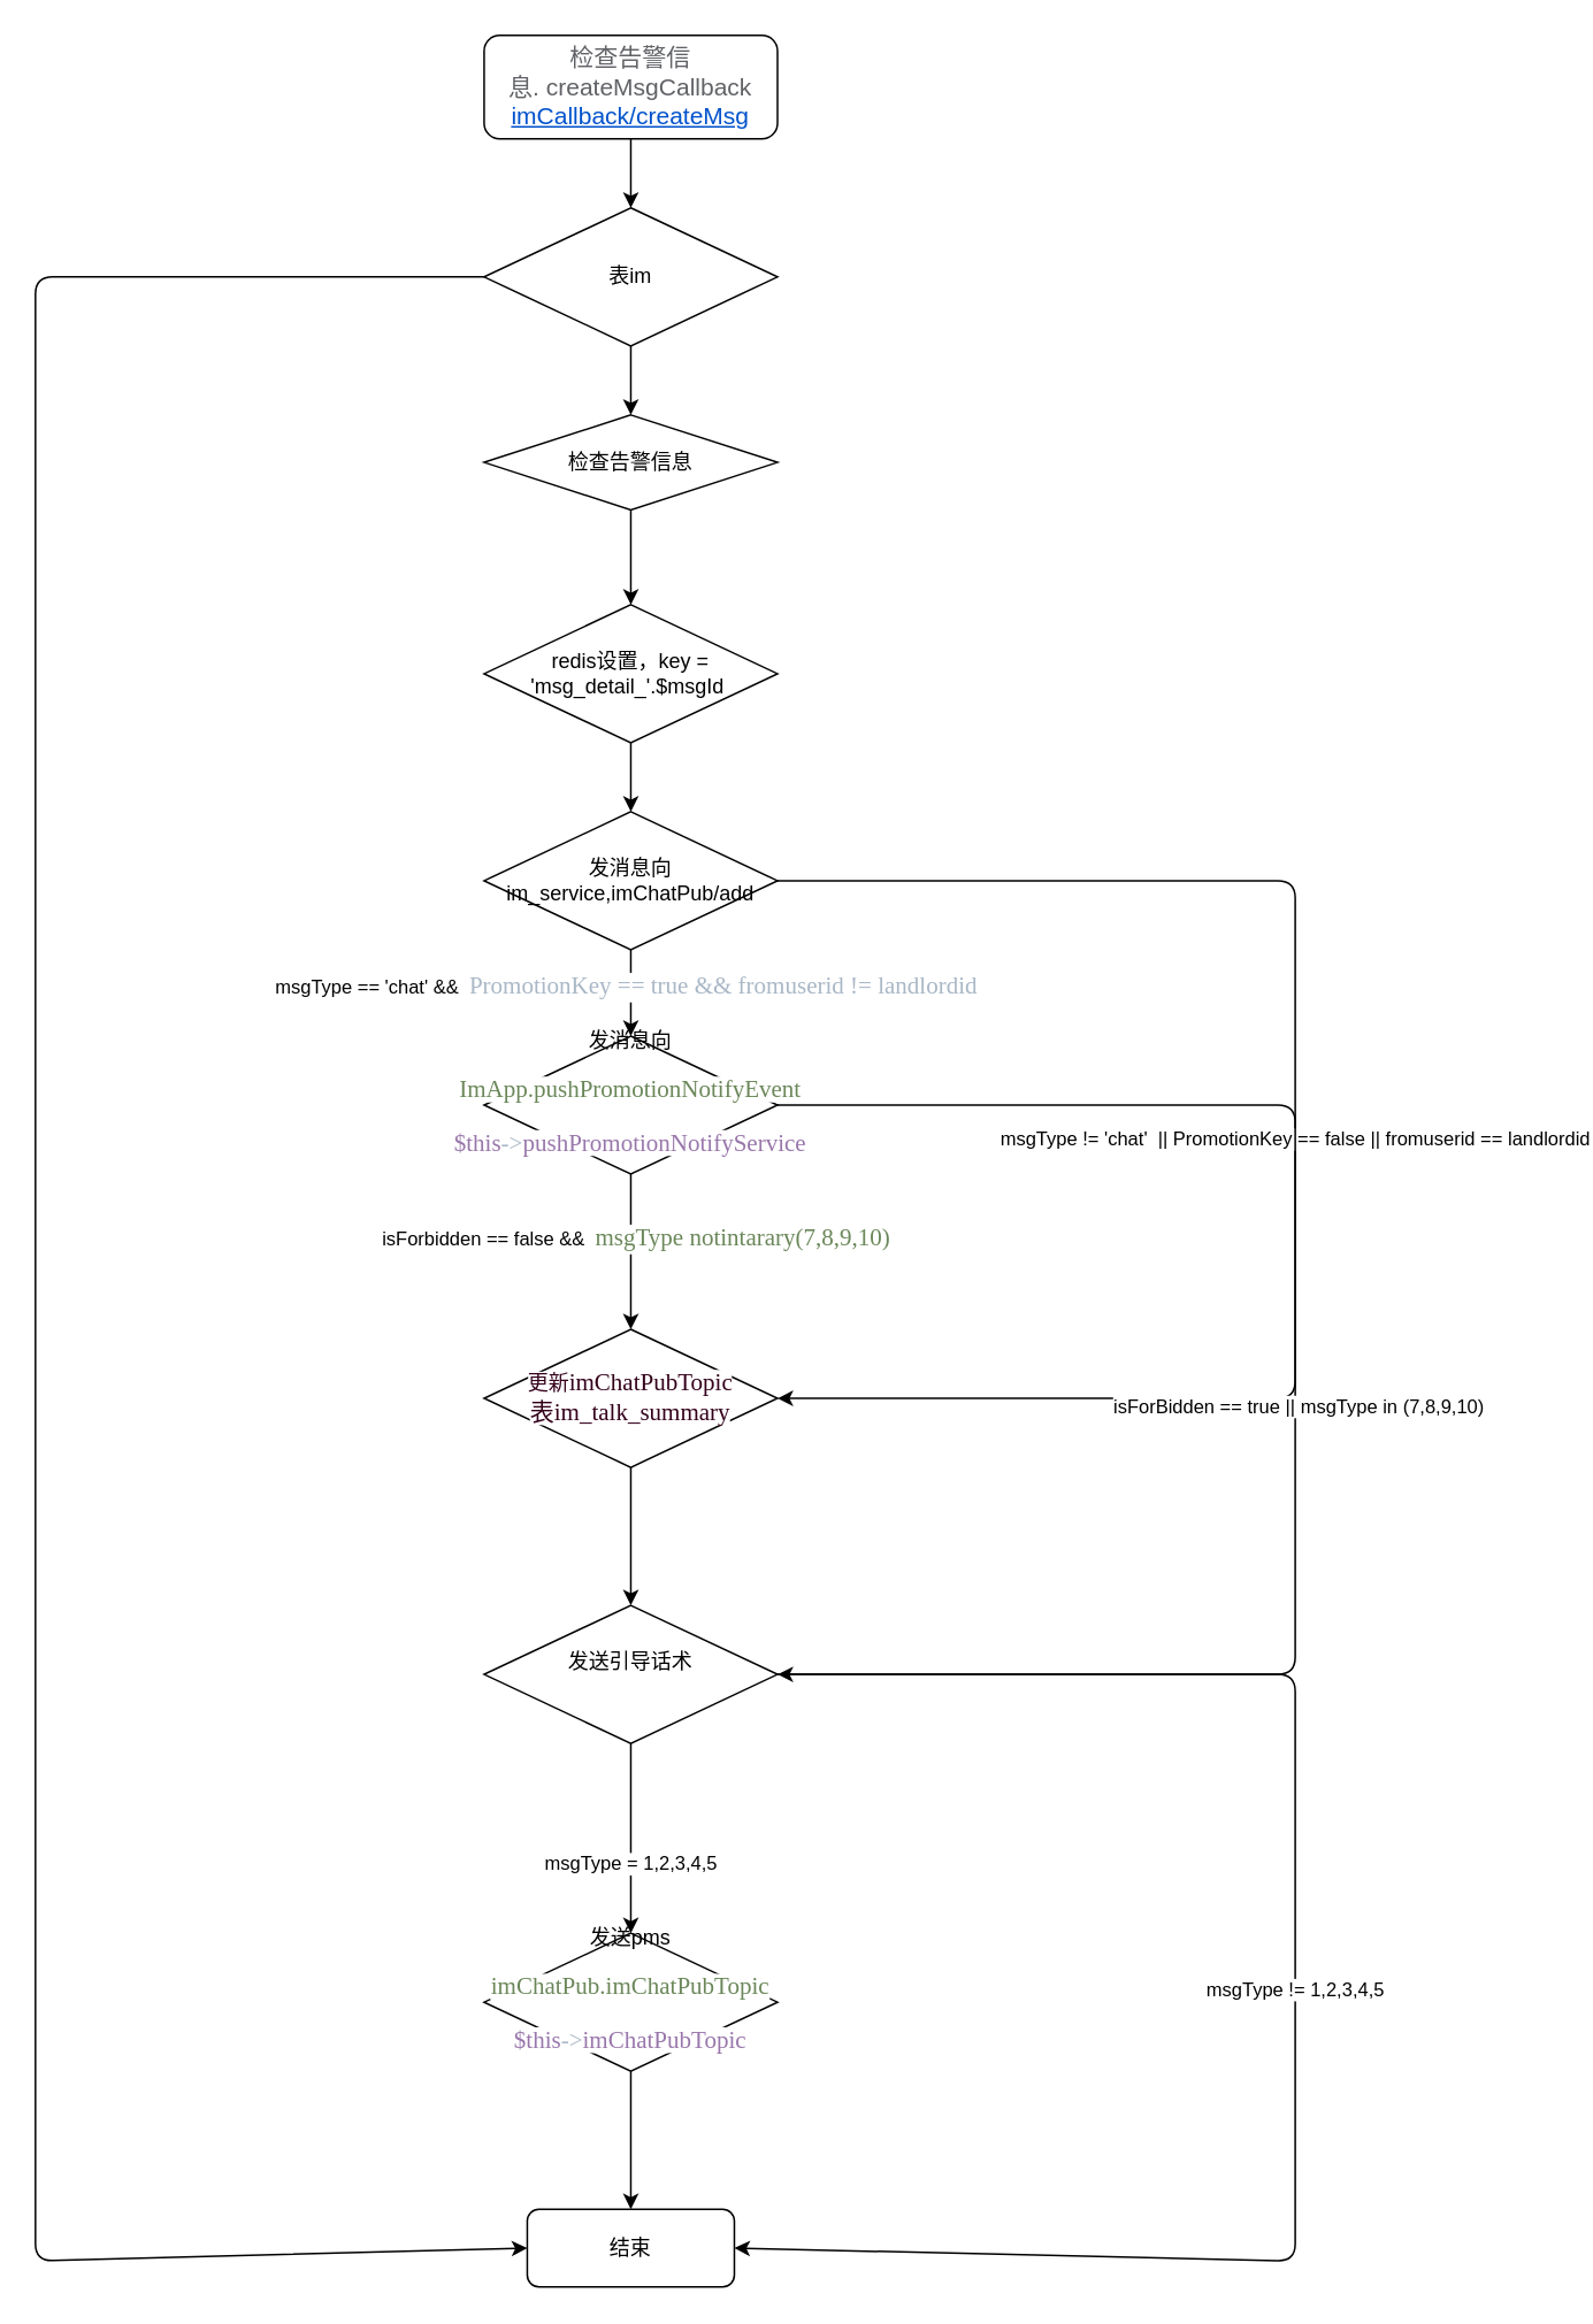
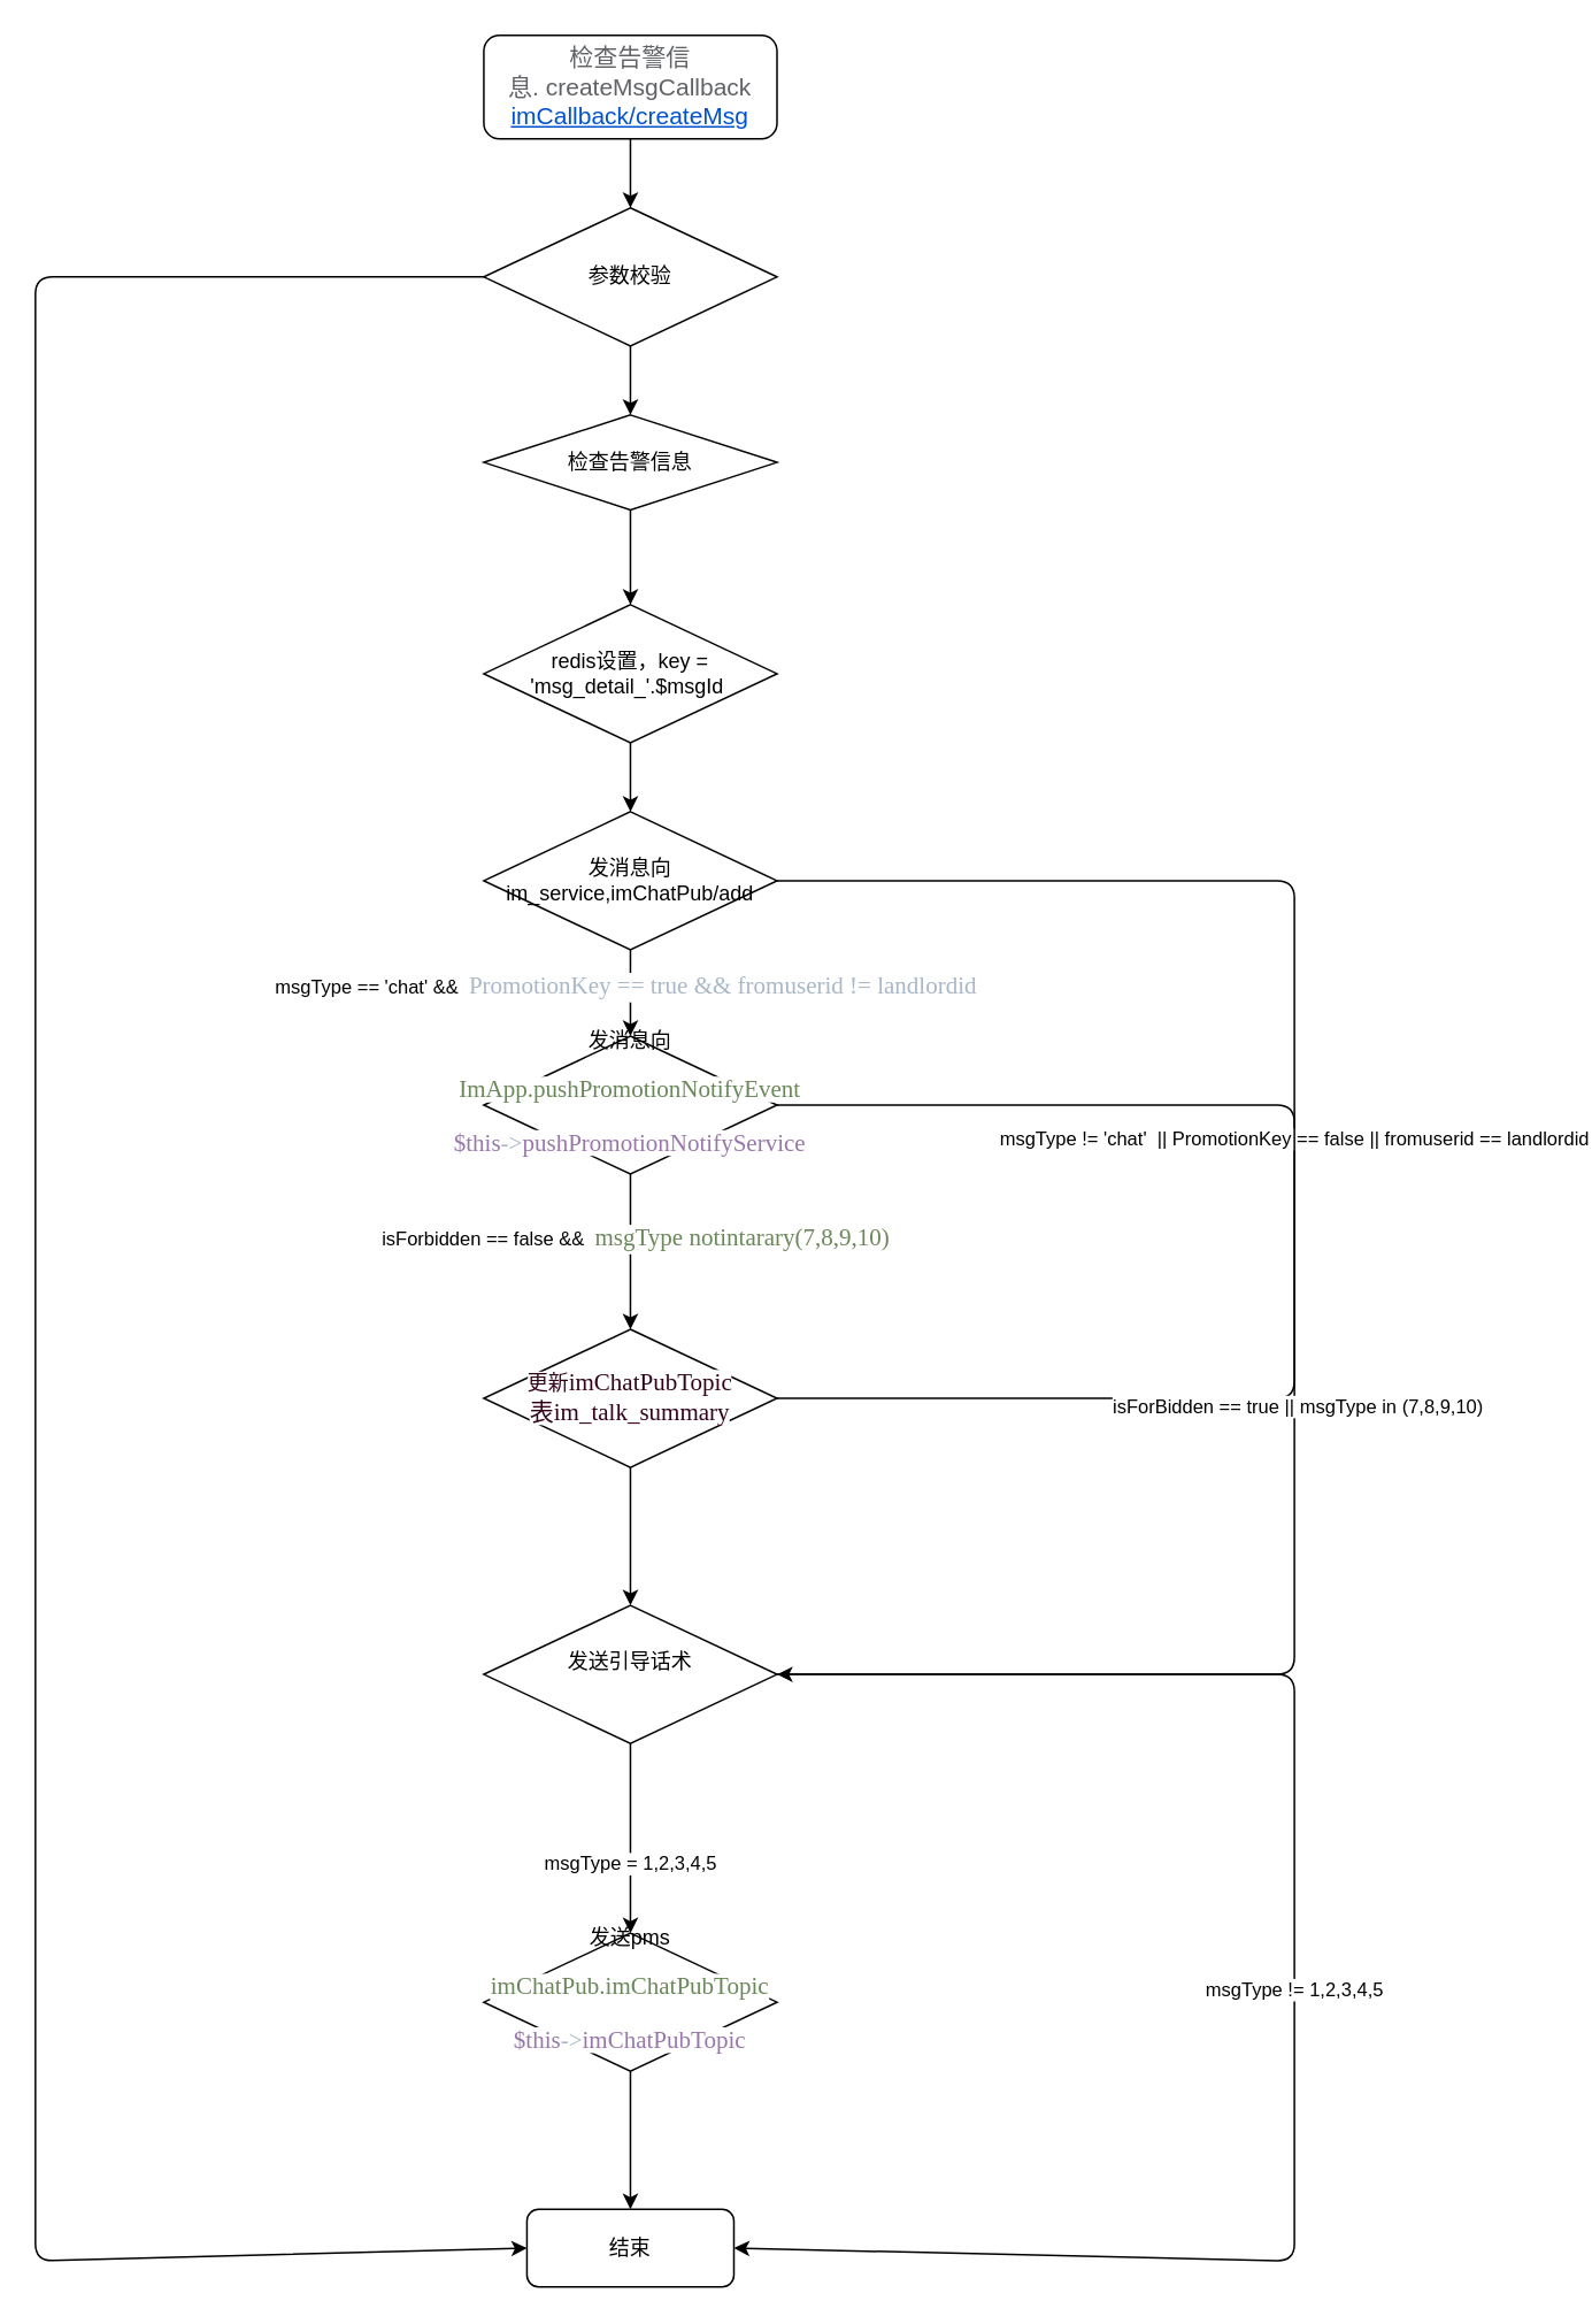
- <mxCell id="3" value="表im" style="rhombus;whiteSpace=wrap;html=1;" vertex="1" parent="1"><mxGeometry x="280" y="120" width="170" height="80" as="geometry" /></mxCell>
+ <mxCell id="3" value="参数校验" style="rhombus;whiteSpace=wrap;html=1;" vertex="1" parent="1"><mxGeometry x="280" y="120" width="170" height="80" as="geometry" /></mxCell>
- <mxCell id="10" value="msgType != 'chat'&amp;nbsp; || PromotionKey == false || fromuserid == landlordid" style="endArrow=classic;html=1;exitX=1;exitY=0.5;exitDx=0;exitDy=0;entryX=1;entryY=0.5;entryDx=0;entryDy=0;" edge="1" parent="1" source="6" target="19"><mxGeometry width="50" height="50" relative="1" as="geometry"><mxPoint x="540" y="470" as="sourcePoint" /><mxPoint x="760" y="510" as="targetPoint" /><Array as="points"><mxPoint x="750" y="510" /><mxPoint x="750" y="810" /></Array></mxGeometry></mxCell>
+ <mxCell id="10" value="msgType != 'chat'&amp;nbsp; || PromotionKey == false || fromuserid == landlordid" style="endArrow=none;html=1;exitX=1;exitY=0.5;exitDx=0;exitDy=0;entryX=1;entryY=0.5;entryDx=0;entryDy=0;" edge="1" parent="1" source="6" target="19"><mxGeometry width="50" height="50" relative="1" as="geometry"><mxPoint x="540" y="470" as="sourcePoint" /><mxPoint x="760" y="510" as="targetPoint" /><Array as="points"><mxPoint x="750" y="510" /><mxPoint x="750" y="810" /></Array></mxGeometry></mxCell>
